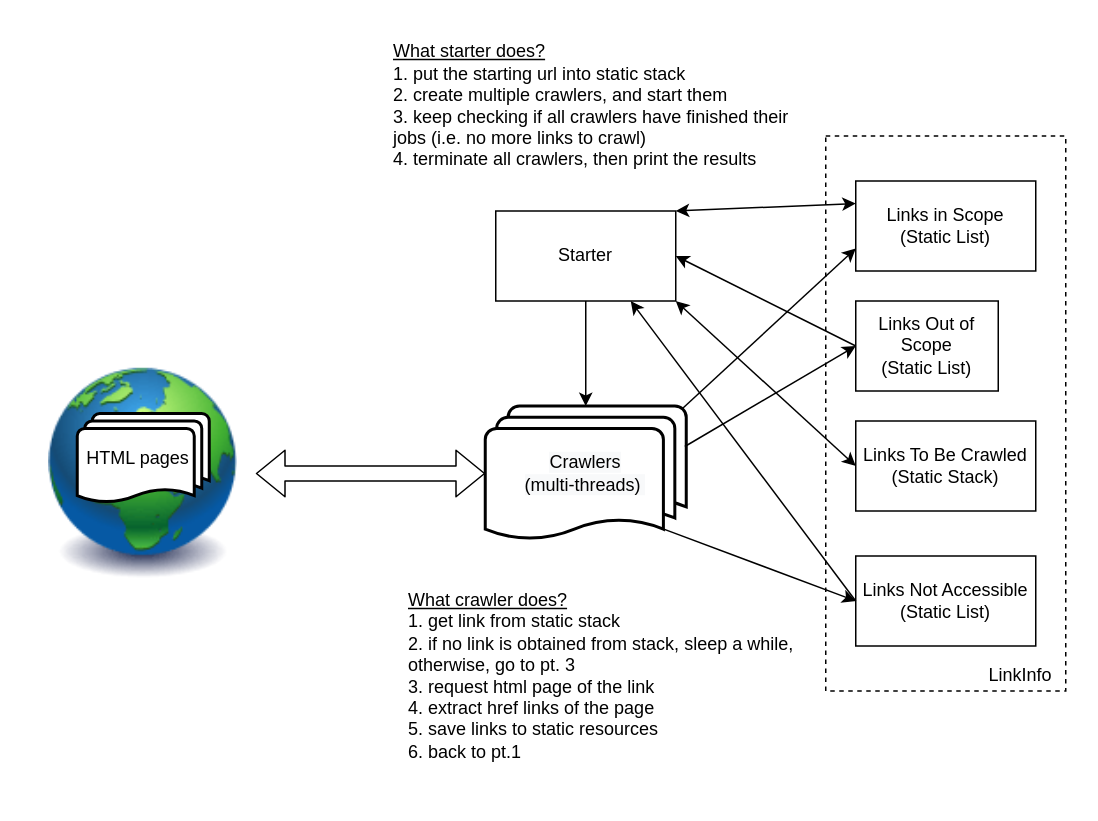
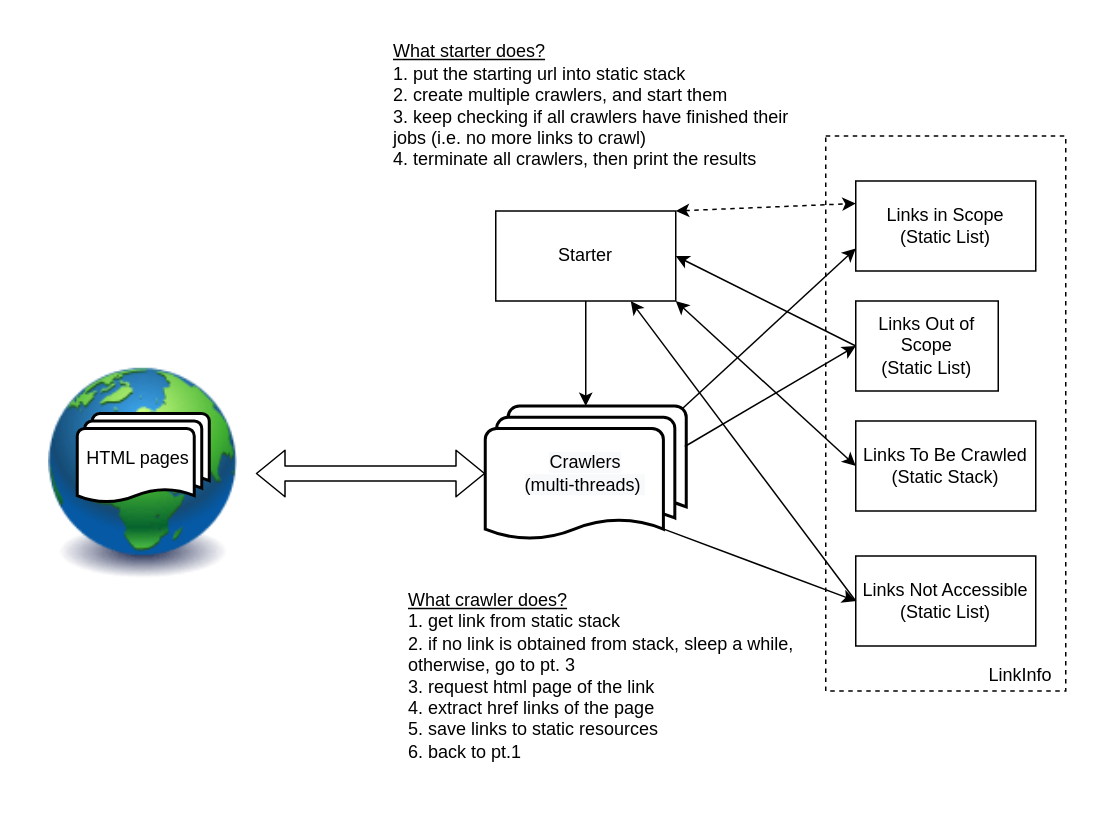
- <mxCell id="20" value="" style="endArrow=classic;startArrow=classic;html=1;entryX=0;entryY=0.25;entryDx=0;entryDy=0;exitX=1;exitY=0;exitDx=0;exitDy=0;" edge="1" parent="1" source="3" target="4"><mxGeometry width="50" height="50" relative="1" as="geometry"><mxPoint x="450" y="170" as="sourcePoint" /><mxPoint x="500" y="120" as="targetPoint" /></mxGeometry></mxCell>
+ <mxCell id="20" value="" style="endArrow=classic;startArrow=classic;html=1;entryX=0;entryY=0.25;entryDx=0;entryDy=0;exitX=1;exitY=0;exitDx=0;exitDy=0;dashed=1;" edge="1" parent="1" source="3" target="4"><mxGeometry width="50" height="50" relative="1" as="geometry"><mxPoint x="450" y="170" as="sourcePoint" /><mxPoint x="500" y="120" as="targetPoint" /></mxGeometry></mxCell>
